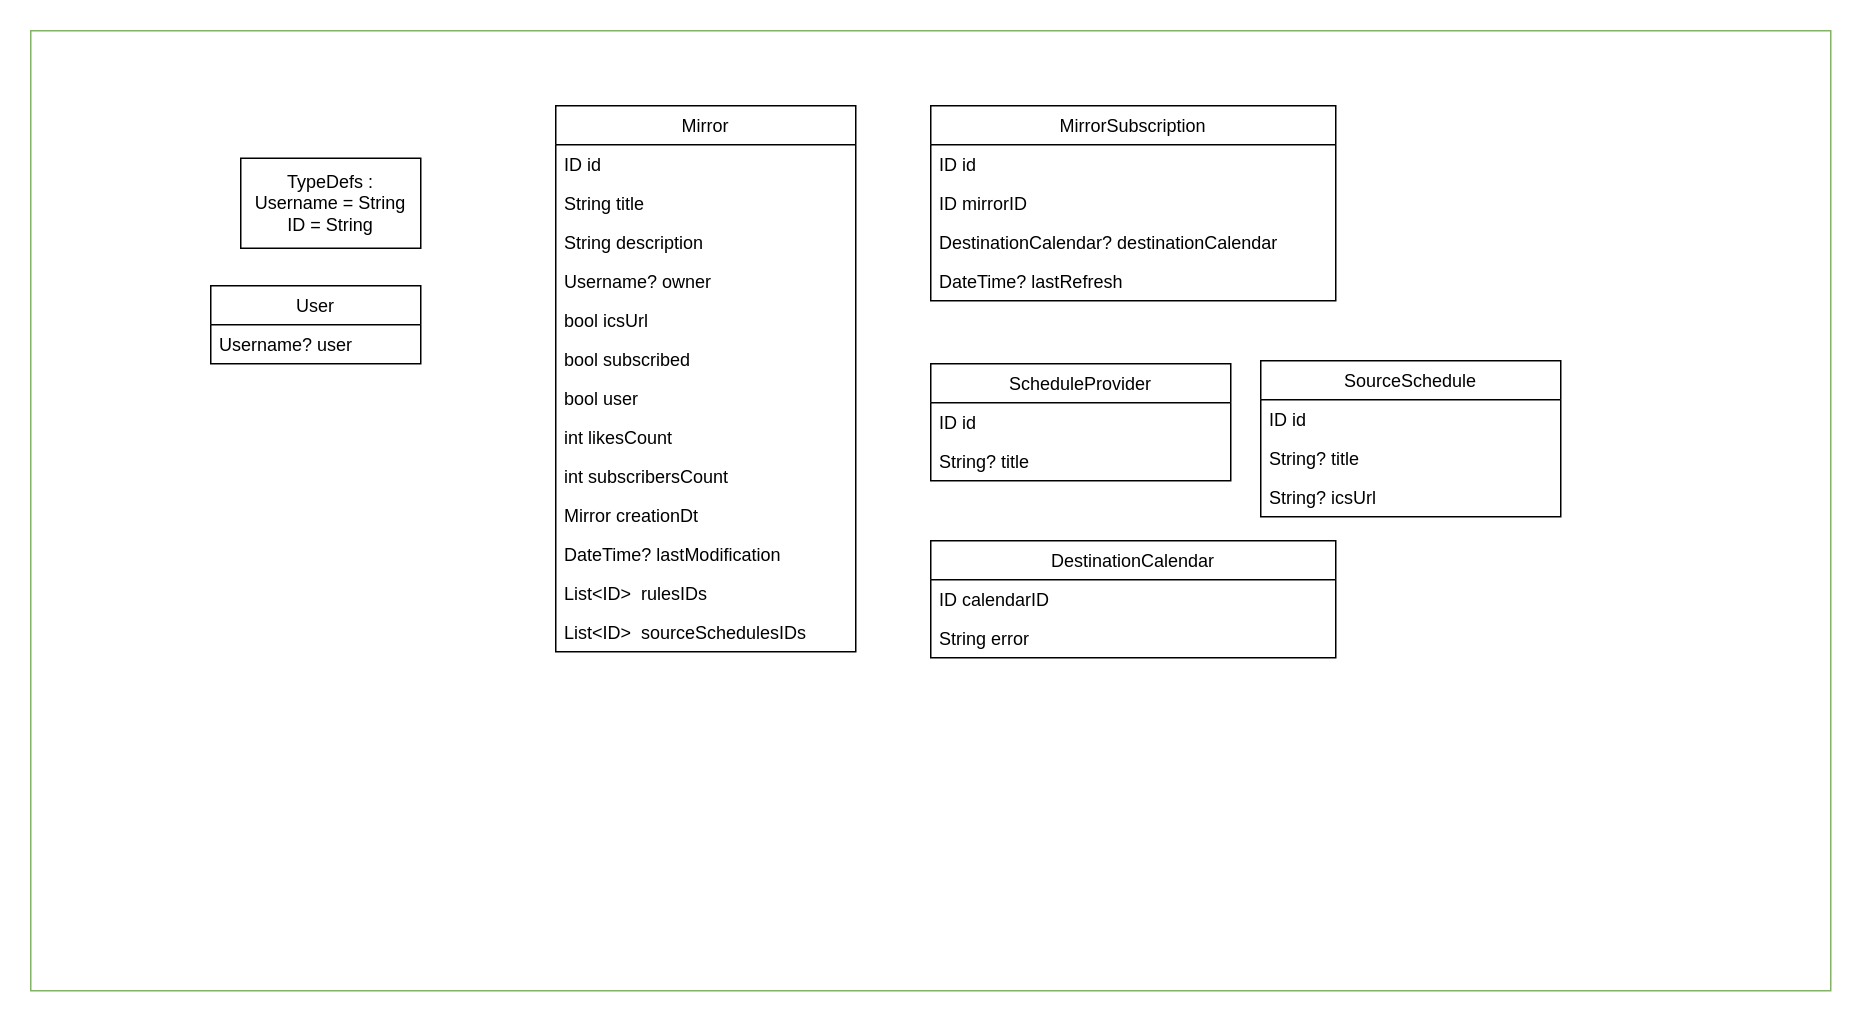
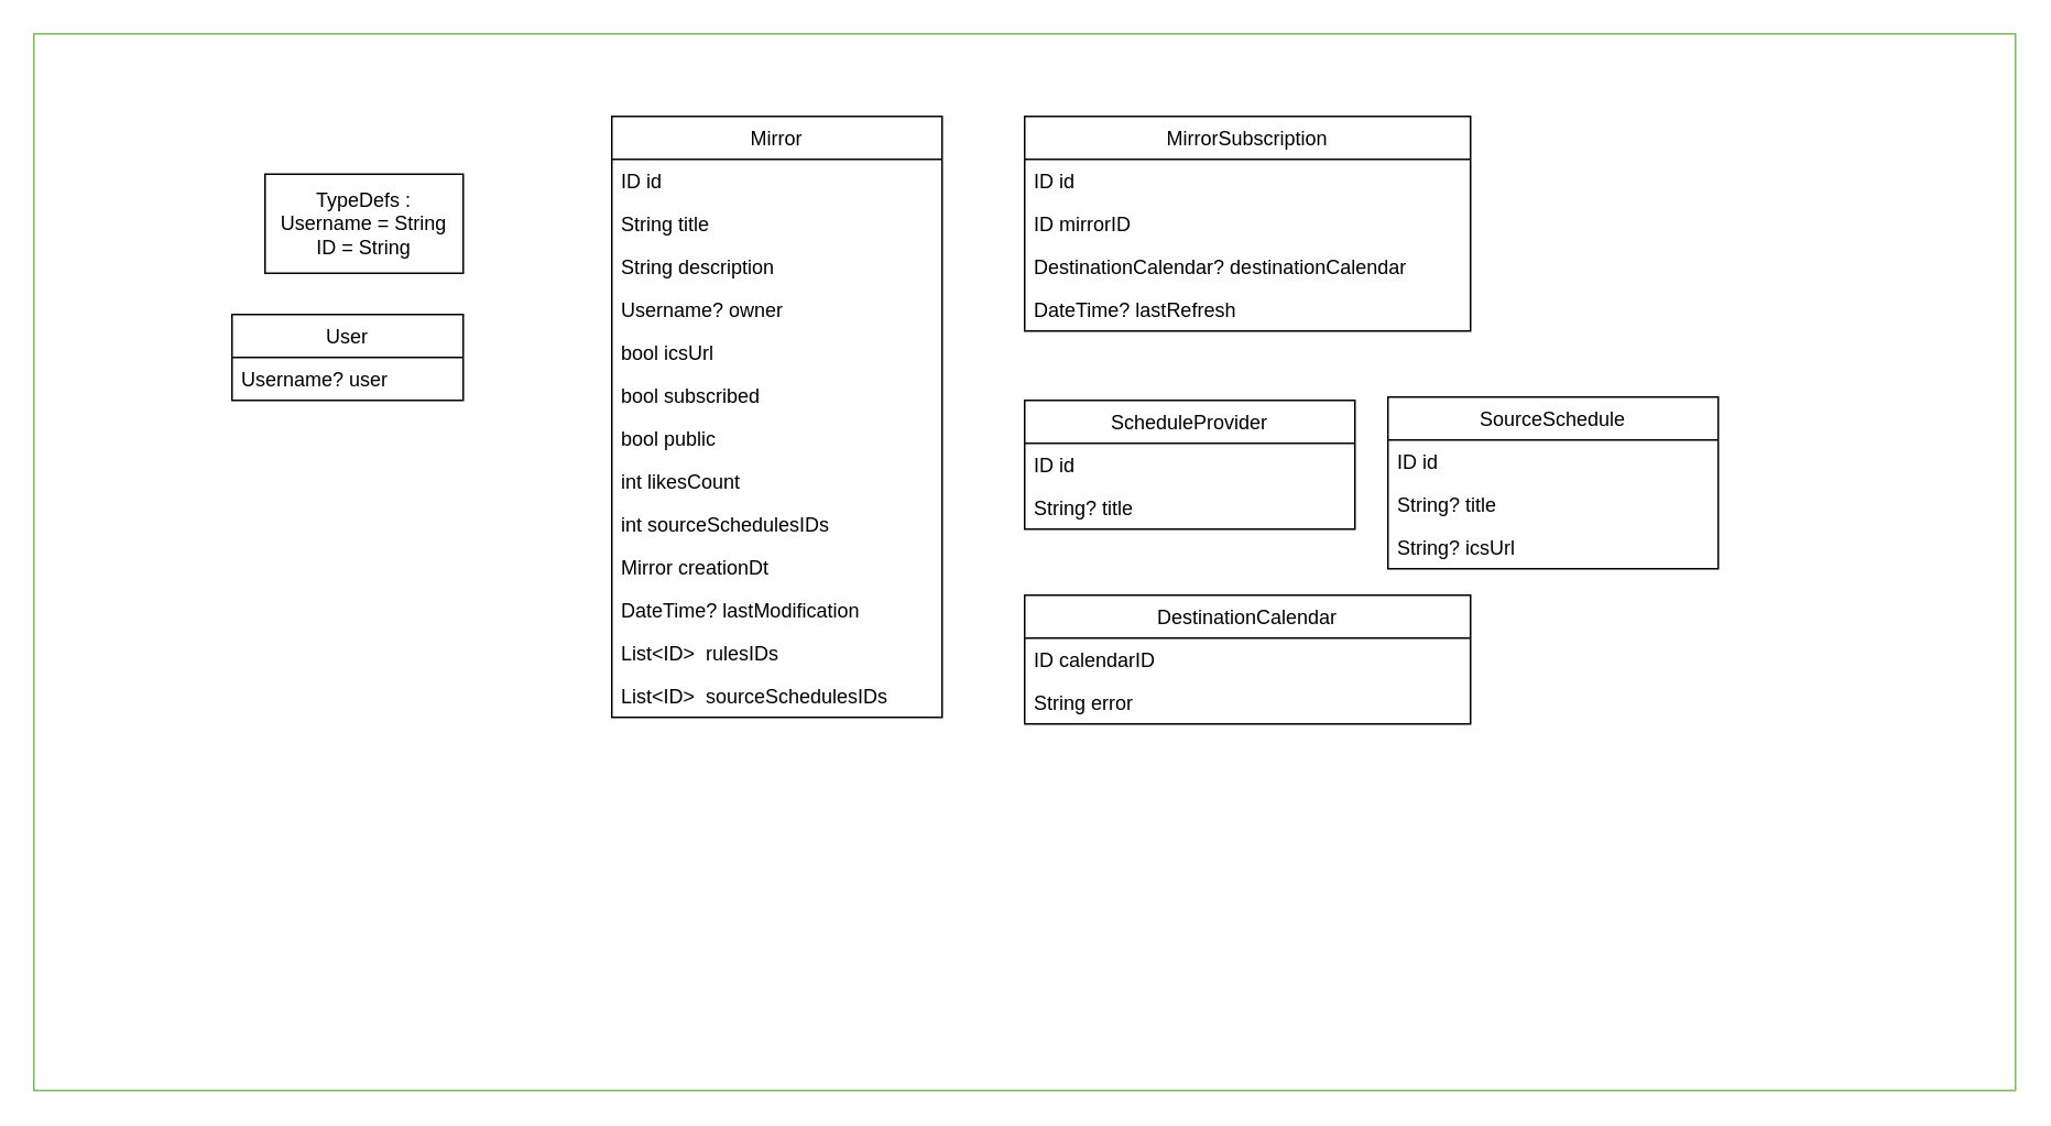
- <mxCell id="10" value="bool user" style="text;strokeColor=none;fillColor=none;align=left;verticalAlign=top;spacingLeft=4;spacingRight=4;overflow=hidden;rotatable=0;points=[[0,0.5],[1,0.5]];portConstraint=eastwest;" vertex="1" parent="3"><mxGeometry y="182" width="200" height="26" as="geometry" /></mxCell>
+ <mxCell id="10" value="bool public" style="text;strokeColor=none;fillColor=none;align=left;verticalAlign=top;spacingLeft=4;spacingRight=4;overflow=hidden;rotatable=0;points=[[0,0.5],[1,0.5]];portConstraint=eastwest;" vertex="1" parent="3"><mxGeometry y="182" width="200" height="26" as="geometry" /></mxCell>
- <mxCell id="12" value="int subscribersCount" style="text;strokeColor=none;fillColor=none;align=left;verticalAlign=top;spacingLeft=4;spacingRight=4;overflow=hidden;rotatable=0;points=[[0,0.5],[1,0.5]];portConstraint=eastwest;" vertex="1" parent="3"><mxGeometry y="234" width="200" height="26" as="geometry" /></mxCell>
+ <mxCell id="12" value="int sourceSchedulesIDs" style="text;strokeColor=none;fillColor=none;align=left;verticalAlign=top;spacingLeft=4;spacingRight=4;overflow=hidden;rotatable=0;points=[[0,0.5],[1,0.5]];portConstraint=eastwest;" vertex="1" parent="3"><mxGeometry y="234" width="200" height="26" as="geometry" /></mxCell>
